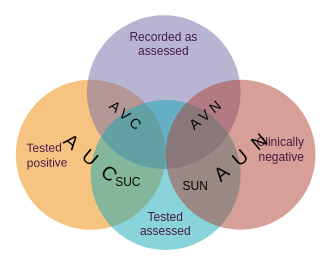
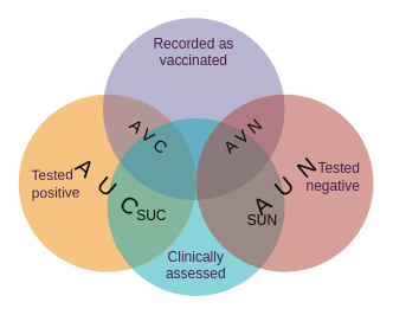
- <mxCell id="3" value="&lt;div&gt;Recorded as &lt;br&gt;&lt;/div&gt;&lt;div&gt;assessed&lt;/div&gt;" style="ellipse;whiteSpace=wrap;html=1;aspect=fixed;rounded=1;shadow=0;glass=0;labelBackgroundColor=none;strokeColor=none;strokeWidth=1;fillColor=#736CA8;gradientColor=none;fontFamily=Helvetica;fontSize=16;fontColor=#471D47;align=center;opacity=50;spacing=15;verticalAlign=top;" parent="1" vertex="1"><mxGeometry x="115" y="20" width="205" height="205" as="geometry" /></mxCell>
+ <mxCell id="3" value="&lt;div&gt;Recorded as &lt;br&gt;&lt;/div&gt;&lt;div&gt;vaccinated&lt;/div&gt;" style="ellipse;whiteSpace=wrap;html=1;aspect=fixed;rounded=1;shadow=0;glass=0;labelBackgroundColor=none;strokeColor=none;strokeWidth=1;fillColor=#736CA8;gradientColor=none;fontFamily=Helvetica;fontSize=16;fontColor=#471D47;align=center;opacity=50;spacing=15;verticalAlign=top;" parent="1" vertex="1"><mxGeometry x="115" y="20" width="205" height="205" as="geometry" /></mxCell>
- <mxCell id="5" value="&lt;div&gt;Clinically &lt;br&gt;&lt;/div&gt;&lt;div&gt;negative&lt;/div&gt;" style="ellipse;whiteSpace=wrap;html=1;aspect=fixed;rounded=1;shadow=0;glass=0;labelBackgroundColor=none;strokeColor=none;strokeWidth=1;fillColor=#AE4132;gradientColor=none;fontFamily=Helvetica;fontSize=16;fontColor=#471D47;align=right;opacity=50;verticalAlign=middle;spacingBottom=15;spacing=15;" parent="1" vertex="1"><mxGeometry x="220" y="106" width="200" height="200" as="geometry" /></mxCell>
+ <mxCell id="5" value="&lt;div&gt;Tested &lt;br&gt;&lt;/div&gt;&lt;div&gt;negative&lt;/div&gt;" style="ellipse;whiteSpace=wrap;html=1;aspect=fixed;rounded=1;shadow=0;glass=0;labelBackgroundColor=none;strokeColor=none;strokeWidth=1;fillColor=#AE4132;gradientColor=none;fontFamily=Helvetica;fontSize=16;fontColor=#471D47;align=right;opacity=50;verticalAlign=middle;spacingBottom=15;spacing=15;" parent="1" vertex="1"><mxGeometry x="220" y="106" width="200" height="200" as="geometry" /></mxCell>
- <mxCell id="11" value="SUN" style="text;html=1;strokeColor=none;fillColor=none;align=center;verticalAlign=middle;whiteSpace=wrap;rounded=0;shadow=0;glass=0;labelBackgroundColor=none;fontFamily=Helvetica;fontSize=16;fontColor=#080808;" parent="1" vertex="1"><mxGeometry x="240" y="237" width="40" height="20" as="geometry" /></mxCell>
+ <mxCell id="11" value="SUN" style="text;html=1;strokeColor=none;fillColor=none;align=center;verticalAlign=middle;whiteSpace=wrap;rounded=0;shadow=0;glass=0;labelBackgroundColor=none;fontFamily=Helvetica;fontSize=16;fontColor=#080808;" parent="1" vertex="1"><mxGeometry x="275" y="237" width="40" height="20" as="geometry" /></mxCell>
- <mxCell id="4" value="&lt;div&gt;Tested&lt;/div&gt;&lt;div&gt;assessed&lt;br&gt;&lt;/div&gt;" style="ellipse;whiteSpace=wrap;html=1;aspect=fixed;rounded=1;shadow=0;glass=0;labelBackgroundColor=none;strokeColor=none;strokeWidth=1;fillColor=#12AAB5;gradientColor=none;fontFamily=Helvetica;fontSize=16;fontColor=#471D47;align=center;opacity=50;spacing=15;verticalAlign=bottom;" parent="1" vertex="1"><mxGeometry x="120" y="133" width="200" height="200" as="geometry" /></mxCell>
+ <mxCell id="4" value="&lt;div&gt;Clinically&lt;/div&gt;&lt;div&gt;assessed&lt;br&gt;&lt;/div&gt;" style="ellipse;whiteSpace=wrap;html=1;aspect=fixed;rounded=1;shadow=0;glass=0;labelBackgroundColor=none;strokeColor=none;strokeWidth=1;fillColor=#12AAB5;gradientColor=none;fontFamily=Helvetica;fontSize=16;fontColor=#471D47;align=center;opacity=50;spacing=15;verticalAlign=bottom;" parent="1" vertex="1"><mxGeometry x="120" y="133" width="200" height="200" as="geometry" /></mxCell>
